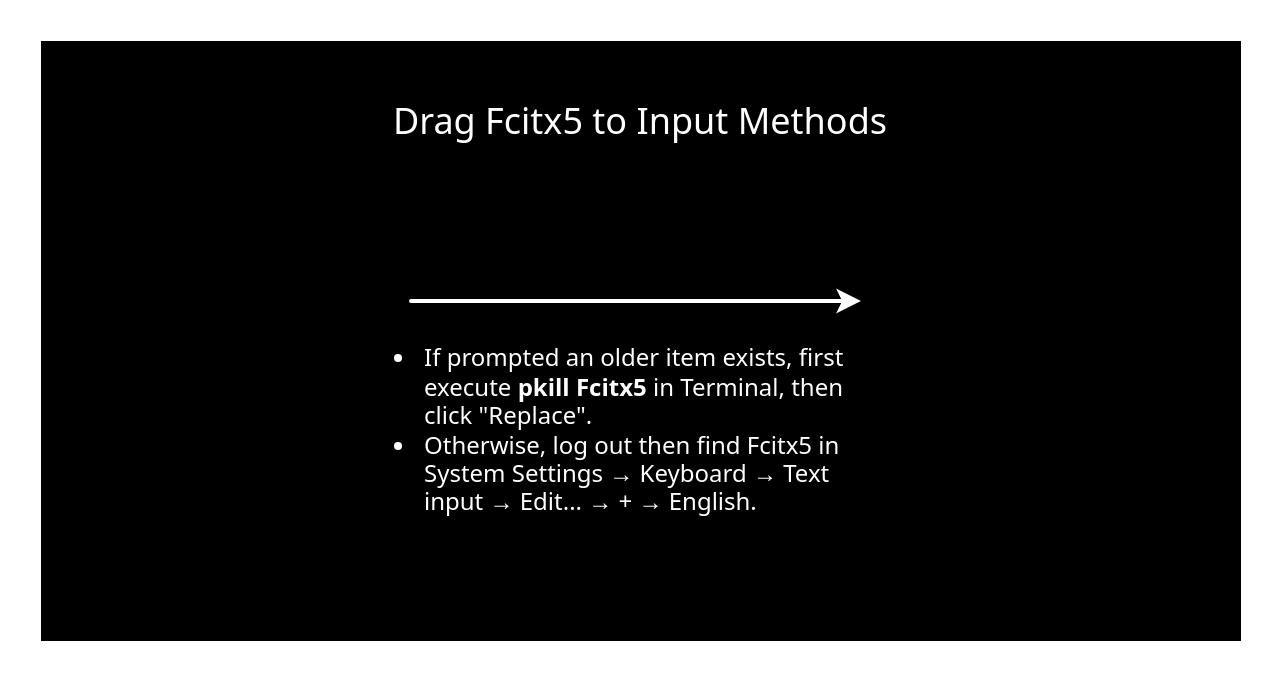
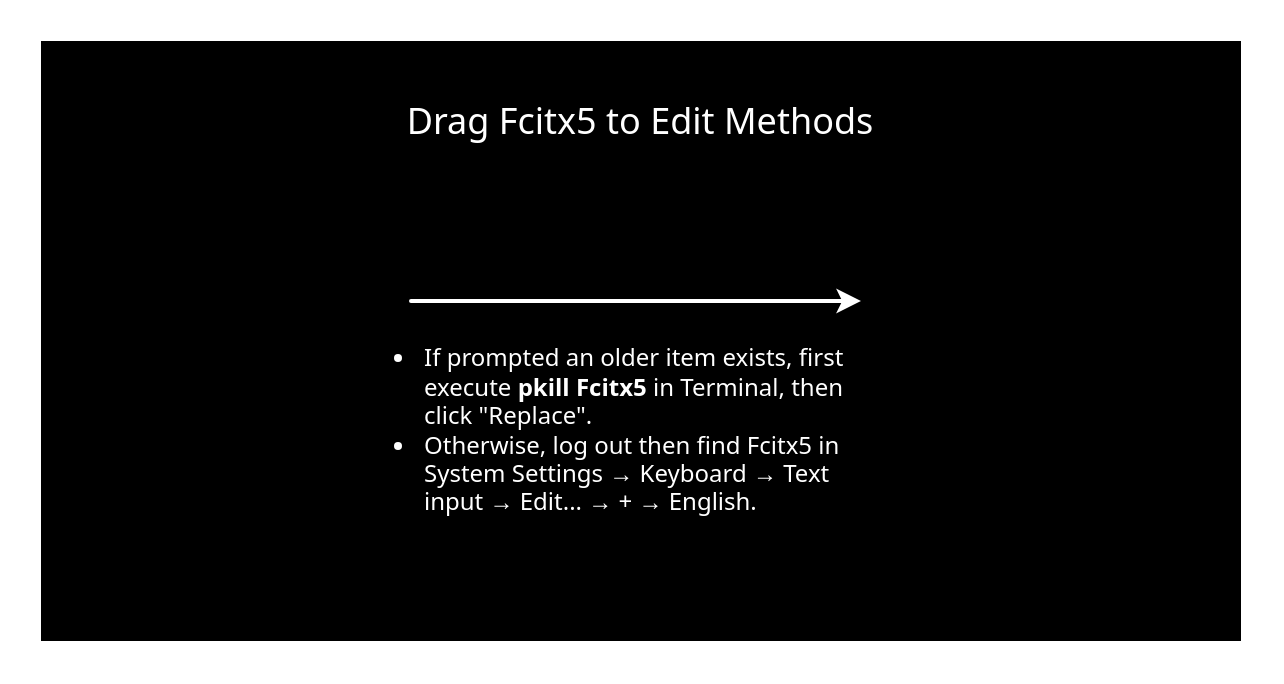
- <mxCell id="3" value="Drag Fcitx5 to Input Methods" style="text;html=1;strokeColor=none;fillColor=none;align=center;verticalAlign=middle;whiteSpace=wrap;rounded=0;fontSize=18;fontColor=#FFFFFF;fontFamily=Noto Sans;fontSource=https%3A%2F%2Ffonts.googleapis.com%2Fcss%3Ffamily%3DNoto%2BSans;" parent="1" vertex="1"><mxGeometry x="150" y="40" width="340" height="40" as="geometry" /></mxCell>
+ <mxCell id="3" value="Drag Fcitx5 to Edit Methods" style="text;html=1;strokeColor=none;fillColor=none;align=center;verticalAlign=middle;whiteSpace=wrap;rounded=0;fontSize=18;fontColor=#FFFFFF;fontFamily=Noto Sans;fontSource=https%3A%2F%2Ffonts.googleapis.com%2Fcss%3Ffamily%3DNoto%2BSans;" parent="1" vertex="1"><mxGeometry x="150" y="40" width="340" height="40" as="geometry" /></mxCell>
